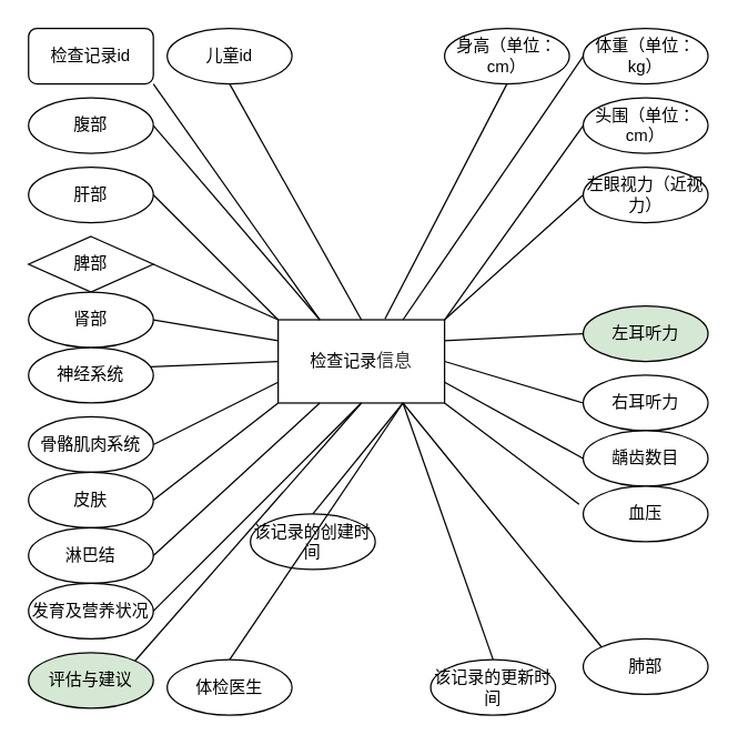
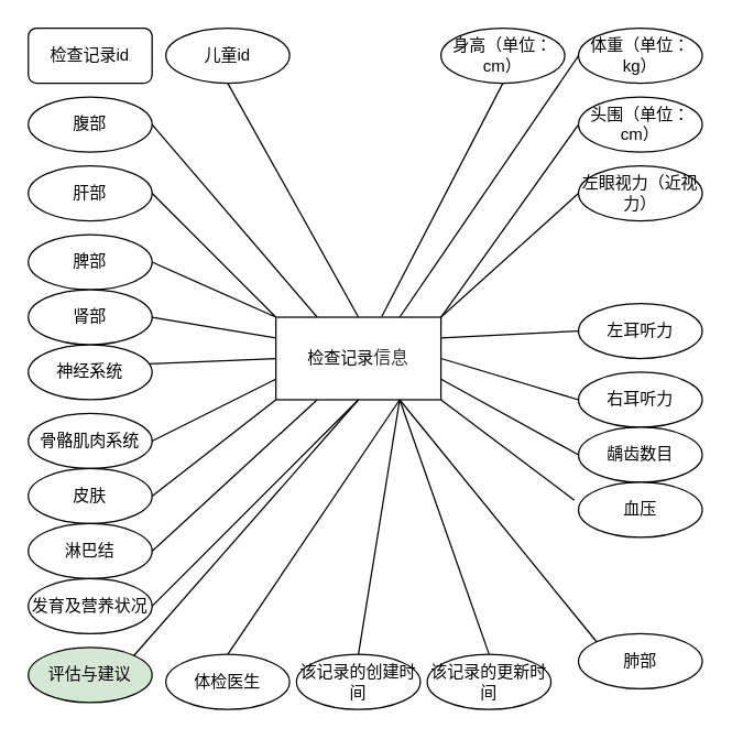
- <mxCell id="38" value="" style="endArrow=none;html=1;rounded=0;entryX=1;entryY=1;entryDx=0;entryDy=0;exitX=0.25;exitY=0;exitDx=0;exitDy=0;" parent="1" source="2" target="3" edge="1"><mxGeometry width="50" height="50" relative="1" as="geometry"><mxPoint x="288" y="444" as="sourcePoint" /><mxPoint x="380" y="440" as="targetPoint" /></mxGeometry></mxCell>
- <mxCell id="6" value="脾部" style="rhombus;whiteSpace=wrap;html=1;" parent="1" vertex="1"><mxGeometry x="20" y="170" width="90" height="40" as="geometry" /></mxCell>
+ <mxCell id="6" value="脾部" style="ellipse;whiteSpace=wrap;html=1;" parent="1" vertex="1"><mxGeometry x="20" y="170" width="90" height="40" as="geometry" /></mxCell>
- <mxCell id="15" value="左耳听力" style="ellipse;whiteSpace=wrap;html=1;fillColor=#d5e8d4;" parent="1" vertex="1"><mxGeometry x="420" y="220" width="90" height="40" as="geometry" /></mxCell>
+ <mxCell id="15" value="左耳听力" style="ellipse;whiteSpace=wrap;html=1;" parent="1" vertex="1"><mxGeometry x="420" y="220" width="90" height="40" as="geometry" /></mxCell>
- <mxCell id="44" value="该记录的创建时间" style="ellipse;whiteSpace=wrap;html=1;" parent="1" vertex="1"><mxGeometry x="180" y="370" width="90" height="40" as="geometry" /></mxCell>
+ <mxCell id="44" value="该记录的创建时间" style="ellipse;whiteSpace=wrap;html=1;" parent="1" vertex="1"><mxGeometry x="215" y="475" width="90" height="40" as="geometry" /></mxCell>
